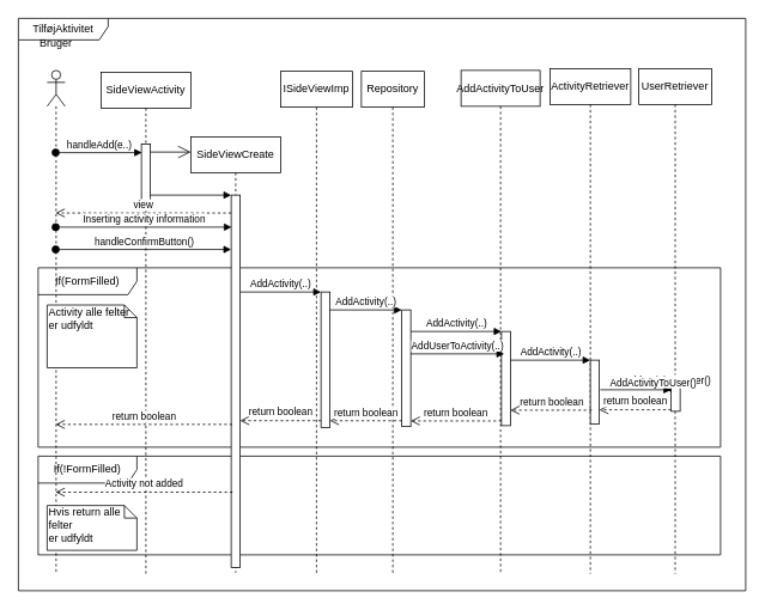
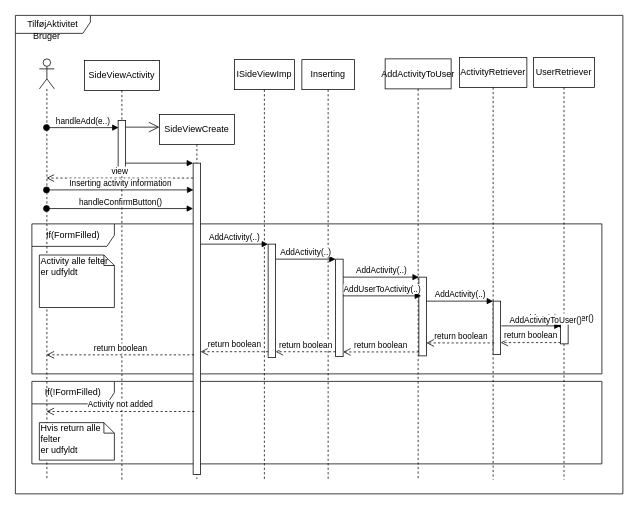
- <mxCell id="19" value="Repository" style="shape=umlLifeline;perimeter=lifelinePerimeter;whiteSpace=wrap;html=1;container=1;collapsible=0;recursiveResize=0;outlineConnect=0;fillColor=#ffffff;" vertex="1" parent="1"><mxGeometry x="402" y="79" width="70" height="560" as="geometry" /></mxCell>
+ <mxCell id="19" value="Inserting" style="shape=umlLifeline;perimeter=lifelinePerimeter;whiteSpace=wrap;html=1;container=1;collapsible=0;recursiveResize=0;outlineConnect=0;fillColor=#ffffff;" vertex="1" parent="1"><mxGeometry x="402" y="79" width="70" height="560" as="geometry" /></mxCell>
